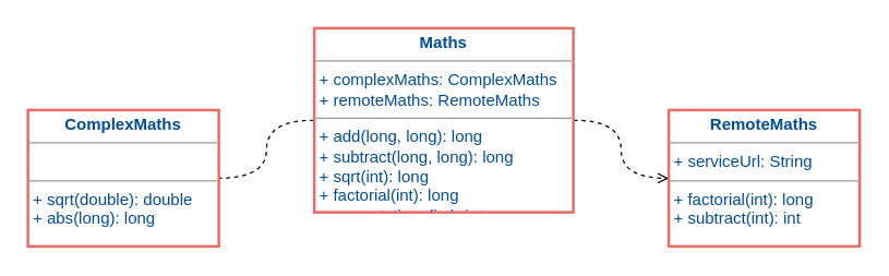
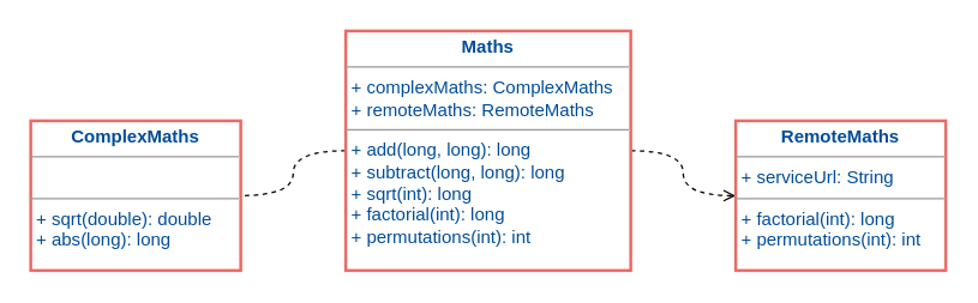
- <mxCell id="4" value="&lt;p style=&quot;margin:0px;margin-top:4px;text-align:center;&quot;&gt;&lt;b&gt;&lt;font color=&quot;#004c99&quot;&gt;Maths&lt;/font&gt;&lt;/b&gt;&lt;/p&gt;&lt;hr size=&quot;1&quot;&gt;&lt;p style=&quot;margin:0px;margin-left:4px;&quot;&gt;&lt;font color=&quot;#004c99&quot;&gt;+ complexMaths: ComplexMaths&lt;/font&gt;&lt;/p&gt;&lt;p style=&quot;margin:0px;margin-left:4px;&quot;&gt;&lt;font color=&quot;#004c99&quot;&gt;+&amp;nbsp;remoteMaths&lt;span style=&quot;background-color: initial;&quot;&gt;:&amp;nbsp;&lt;/span&gt;RemoteMaths&lt;/font&gt;&lt;/p&gt;&lt;hr size=&quot;1&quot;&gt;&lt;p style=&quot;margin:0px;margin-left:4px;&quot;&gt;&lt;font color=&quot;#004c99&quot;&gt;+&amp;nbsp;add&lt;span style=&quot;background-color: initial;&quot;&gt;(long, long): long&lt;/span&gt;&lt;/font&gt;&lt;/p&gt;&lt;p style=&quot;margin:0px;margin-left:4px;&quot;&gt;&lt;font color=&quot;#004c99&quot;&gt;+&amp;nbsp;subtract&lt;span style=&quot;background-color: initial;&quot;&gt;(long, long): long&lt;/span&gt;&lt;/font&gt;&lt;/p&gt;&lt;p style=&quot;margin:0px;margin-left:4px;&quot;&gt;&lt;font color=&quot;#004c99&quot;&gt;+&amp;nbsp;sqrt&lt;span style=&quot;border-color: var(--border-color); background-color: initial;&quot;&gt;(int): long&lt;/span&gt;&lt;span style=&quot;background-color: initial;&quot;&gt;&lt;br&gt;&lt;/span&gt;&lt;/font&gt;&lt;/p&gt;&lt;p style=&quot;margin:0px;margin-left:4px;&quot;&gt;&lt;span style=&quot;border-color: var(--border-color); background-color: initial;&quot;&gt;&lt;font color=&quot;#004c99&quot;&gt;+&amp;nbsp;factorial(int): long&lt;br&gt;&lt;/font&gt;&lt;/span&gt;&lt;/p&gt;&lt;p style=&quot;margin:0px;margin-left:4px;&quot;&gt;&lt;span style=&quot;border-color: var(--border-color); background-color: initial;&quot;&gt;&lt;font color=&quot;#004c99&quot;&gt;+&amp;nbsp;permutations(int): int&lt;/font&gt;&lt;br&gt;&lt;/span&gt;&lt;/p&gt;" style="verticalAlign=top;align=left;overflow=fill;fontSize=12;fontFamily=Helvetica;html=1;whiteSpace=wrap;strokeColor=#EA6B66;strokeWidth=2;" vertex="1" parent="1"><mxGeometry x="230" y="20" width="190" height="135" as="geometry" /></mxCell>
+ <mxCell id="4" value="&lt;p style=&quot;margin:0px;margin-top:4px;text-align:center;&quot;&gt;&lt;b&gt;&lt;font color=&quot;#004c99&quot;&gt;Maths&lt;/font&gt;&lt;/b&gt;&lt;/p&gt;&lt;hr size=&quot;1&quot;&gt;&lt;p style=&quot;margin:0px;margin-left:4px;&quot;&gt;&lt;font color=&quot;#004c99&quot;&gt;+ complexMaths: ComplexMaths&lt;/font&gt;&lt;/p&gt;&lt;p style=&quot;margin:0px;margin-left:4px;&quot;&gt;&lt;font color=&quot;#004c99&quot;&gt;+&amp;nbsp;remoteMaths&lt;span style=&quot;background-color: initial;&quot;&gt;:&amp;nbsp;&lt;/span&gt;RemoteMaths&lt;/font&gt;&lt;/p&gt;&lt;hr size=&quot;1&quot;&gt;&lt;p style=&quot;margin:0px;margin-left:4px;&quot;&gt;&lt;font color=&quot;#004c99&quot;&gt;+&amp;nbsp;add&lt;span style=&quot;background-color: initial;&quot;&gt;(long, long): long&lt;/span&gt;&lt;/font&gt;&lt;/p&gt;&lt;p style=&quot;margin:0px;margin-left:4px;&quot;&gt;&lt;font color=&quot;#004c99&quot;&gt;+&amp;nbsp;subtract&lt;span style=&quot;background-color: initial;&quot;&gt;(long, long): long&lt;/span&gt;&lt;/font&gt;&lt;/p&gt;&lt;p style=&quot;margin:0px;margin-left:4px;&quot;&gt;&lt;font color=&quot;#004c99&quot;&gt;+&amp;nbsp;sqrt&lt;span style=&quot;border-color: var(--border-color); background-color: initial;&quot;&gt;(int): long&lt;/span&gt;&lt;span style=&quot;background-color: initial;&quot;&gt;&lt;br&gt;&lt;/span&gt;&lt;/font&gt;&lt;/p&gt;&lt;p style=&quot;margin:0px;margin-left:4px;&quot;&gt;&lt;span style=&quot;border-color: var(--border-color); background-color: initial;&quot;&gt;&lt;font color=&quot;#004c99&quot;&gt;+&amp;nbsp;factorial(int): long&lt;br&gt;&lt;/font&gt;&lt;/span&gt;&lt;/p&gt;&lt;p style=&quot;margin:0px;margin-left:4px;&quot;&gt;&lt;span style=&quot;border-color: var(--border-color); background-color: initial;&quot;&gt;&lt;font color=&quot;#004c99&quot;&gt;+&amp;nbsp;permutations(int): int&lt;/font&gt;&lt;br&gt;&lt;/span&gt;&lt;/p&gt;" style="verticalAlign=top;align=left;overflow=fill;fontSize=12;fontFamily=Helvetica;html=1;whiteSpace=wrap;strokeColor=#EA6B66;strokeWidth=2;" vertex="1" parent="1"><mxGeometry x="230" y="20" width="190" height="160" as="geometry" /></mxCell>
- <mxCell id="6" value="&lt;p style=&quot;margin:0px;margin-top:4px;text-align:center;&quot;&gt;&lt;b&gt;&lt;font color=&quot;#004c99&quot;&gt;RemoteMaths&lt;/font&gt;&lt;/b&gt;&lt;/p&gt;&lt;hr size=&quot;1&quot;&gt;&lt;p style=&quot;margin:0px;margin-left:4px;&quot;&gt;&lt;font color=&quot;#004c99&quot;&gt;+ serviceUrl: String&lt;br&gt;&lt;/font&gt;&lt;/p&gt;&lt;hr size=&quot;1&quot;&gt;&lt;p style=&quot;margin:0px;margin-left:4px;&quot;&gt;&lt;font color=&quot;#004c99&quot;&gt;+&amp;nbsp;factorial&lt;span style=&quot;background-color: initial;&quot;&gt;(int): long&lt;/span&gt;&lt;/font&gt;&lt;/p&gt;&lt;p style=&quot;margin:0px;margin-left:4px;&quot;&gt;&lt;font color=&quot;#004c99&quot;&gt;+&amp;nbsp;subtract&lt;span style=&quot;background-color: initial;&quot;&gt;(int): int&lt;/span&gt;&lt;/font&gt;&lt;/p&gt;" style="verticalAlign=top;align=left;overflow=fill;fontSize=12;fontFamily=Helvetica;html=1;whiteSpace=wrap;strokeColor=#EA6B66;strokeWidth=2;" vertex="1" parent="1"><mxGeometry x="490" y="80" width="140" height="100" as="geometry" /></mxCell>
+ <mxCell id="6" value="&lt;p style=&quot;margin:0px;margin-top:4px;text-align:center;&quot;&gt;&lt;b&gt;&lt;font color=&quot;#004c99&quot;&gt;RemoteMaths&lt;/font&gt;&lt;/b&gt;&lt;/p&gt;&lt;hr size=&quot;1&quot;&gt;&lt;p style=&quot;margin:0px;margin-left:4px;&quot;&gt;&lt;font color=&quot;#004c99&quot;&gt;+ serviceUrl: String&lt;br&gt;&lt;/font&gt;&lt;/p&gt;&lt;hr size=&quot;1&quot;&gt;&lt;p style=&quot;margin:0px;margin-left:4px;&quot;&gt;&lt;font color=&quot;#004c99&quot;&gt;+&amp;nbsp;factorial&lt;span style=&quot;background-color: initial;&quot;&gt;(int): long&lt;/span&gt;&lt;/font&gt;&lt;/p&gt;&lt;p style=&quot;margin:0px;margin-left:4px;&quot;&gt;&lt;font color=&quot;#004c99&quot;&gt;+&amp;nbsp;permutations&lt;span style=&quot;background-color: initial;&quot;&gt;(int): int&lt;/span&gt;&lt;/font&gt;&lt;/p&gt;" style="verticalAlign=top;align=left;overflow=fill;fontSize=12;fontFamily=Helvetica;html=1;whiteSpace=wrap;strokeColor=#EA6B66;strokeWidth=2;" vertex="1" parent="1"><mxGeometry x="490" y="80" width="140" height="100" as="geometry" /></mxCell>
